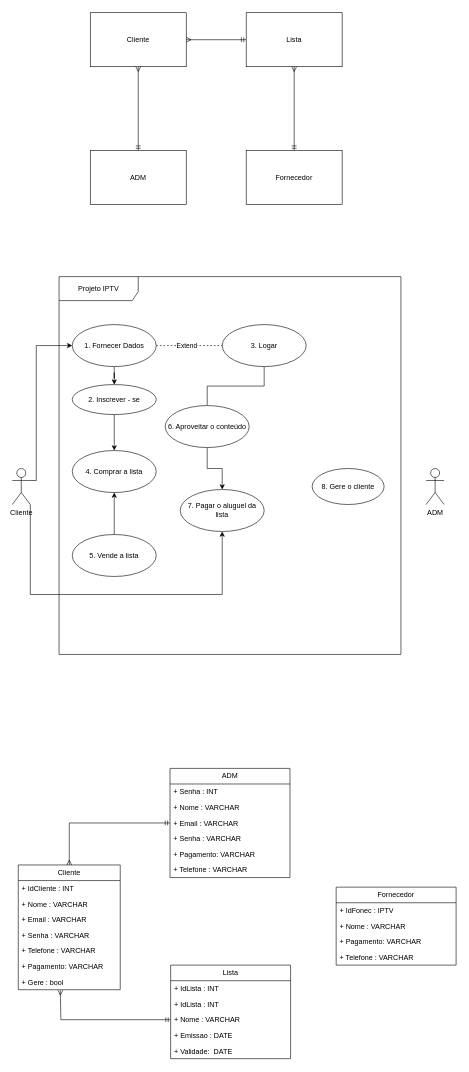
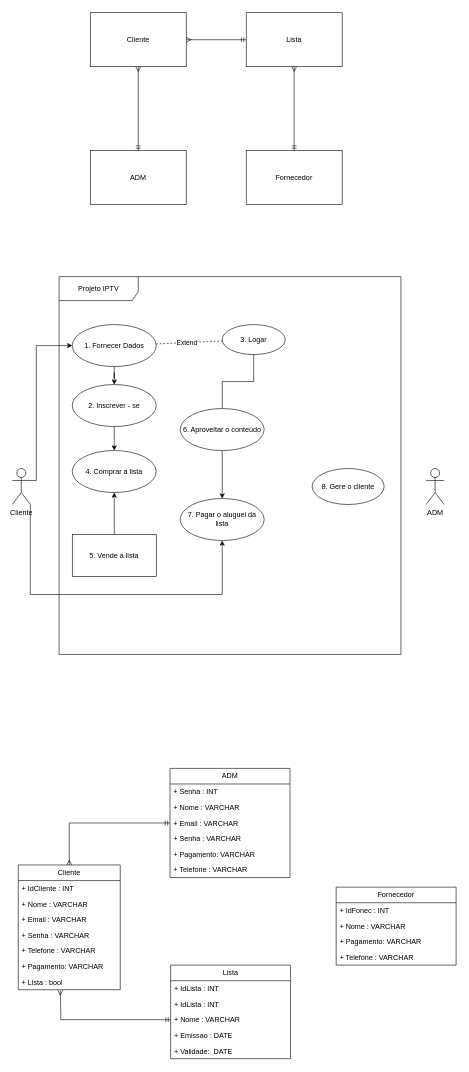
- <mxCell id="15" value="3. Logar" style="ellipse;whiteSpace=wrap;html=1;" vertex="1" parent="1"><mxGeometry x="370" y="540" width="140" height="70" as="geometry" /></mxCell>
+ <mxCell id="15" value="3. Logar" style="ellipse;whiteSpace=wrap;html=1;" vertex="1" parent="1"><mxGeometry x="370" y="540" width="105" height="50" as="geometry" /></mxCell>
- <mxCell id="17" value="2. Inscrever - se" style="ellipse;whiteSpace=wrap;html=1;" vertex="1" parent="1"><mxGeometry x="120" y="640" width="140" height="50" as="geometry" /></mxCell>
+ <mxCell id="17" value="2. Inscrever - se" style="ellipse;whiteSpace=wrap;html=1;" vertex="1" parent="1"><mxGeometry x="120" y="640" width="140" height="70" as="geometry" /></mxCell>
- <mxCell id="24" value="6. Aproveitar o conteúdo" style="ellipse;whiteSpace=wrap;html=1;" vertex="1" parent="1"><mxGeometry x="275" y="675" width="140" height="70" as="geometry" /></mxCell>
+ <mxCell id="24" value="6. Aproveitar o conteúdo" style="ellipse;whiteSpace=wrap;html=1;" vertex="1" parent="1"><mxGeometry x="300" y="680" width="140" height="70" as="geometry" /></mxCell>
- <mxCell id="25" value="7. Pagar o aluguel da lista" style="ellipse;whiteSpace=wrap;html=1;" vertex="1" parent="1"><mxGeometry x="300" y="815" width="140" height="70" as="geometry" /></mxCell>
+ <mxCell id="25" value="7. Pagar o aluguel da lista" style="ellipse;whiteSpace=wrap;html=1;" vertex="1" parent="1"><mxGeometry x="300" y="830" width="140" height="70" as="geometry" /></mxCell>
- <mxCell id="27" value="5. Vende a lista" style="ellipse;whiteSpace=wrap;html=1;" vertex="1" parent="1"><mxGeometry x="120" y="890" width="140" height="70" as="geometry" /></mxCell>
+ <mxCell id="27" value="5. Vende a lista" style="whiteSpace=wrap;html=1;rounded=0;" vertex="1" parent="1"><mxGeometry x="120" y="890" width="140" height="70" as="geometry" /></mxCell>
- <mxCell id="45" value="+ IdFonec : IPTV" style="text;strokeColor=none;fillColor=none;align=left;verticalAlign=top;spacingLeft=4;spacingRight=4;overflow=hidden;rotatable=0;points=[[0,0.5],[1,0.5]];portConstraint=eastwest;whiteSpace=wrap;html=1;" vertex="1" parent="44"><mxGeometry y="26" width="200" height="26" as="geometry" /></mxCell>
+ <mxCell id="45" value="+ IdFonec : INT" style="text;strokeColor=none;fillColor=none;align=left;verticalAlign=top;spacingLeft=4;spacingRight=4;overflow=hidden;rotatable=0;points=[[0,0.5],[1,0.5]];portConstraint=eastwest;whiteSpace=wrap;html=1;" vertex="1" parent="44"><mxGeometry y="26" width="200" height="26" as="geometry" /></mxCell>
- <mxCell id="36" value="+ Gere : bool" style="text;strokeColor=none;fillColor=none;align=left;verticalAlign=top;spacingLeft=4;spacingRight=4;overflow=hidden;rotatable=0;points=[[0,0.5],[1,0.5]];portConstraint=eastwest;whiteSpace=wrap;html=1;" vertex="1" parent="29"><mxGeometry y="182" width="170" height="26" as="geometry" /></mxCell>
+ <mxCell id="36" value="+ Lista : bool" style="text;strokeColor=none;fillColor=none;align=left;verticalAlign=top;spacingLeft=4;spacingRight=4;overflow=hidden;rotatable=0;points=[[0,0.5],[1,0.5]];portConstraint=eastwest;whiteSpace=wrap;html=1;" vertex="1" parent="29"><mxGeometry y="182" width="170" height="26" as="geometry" /></mxCell>
